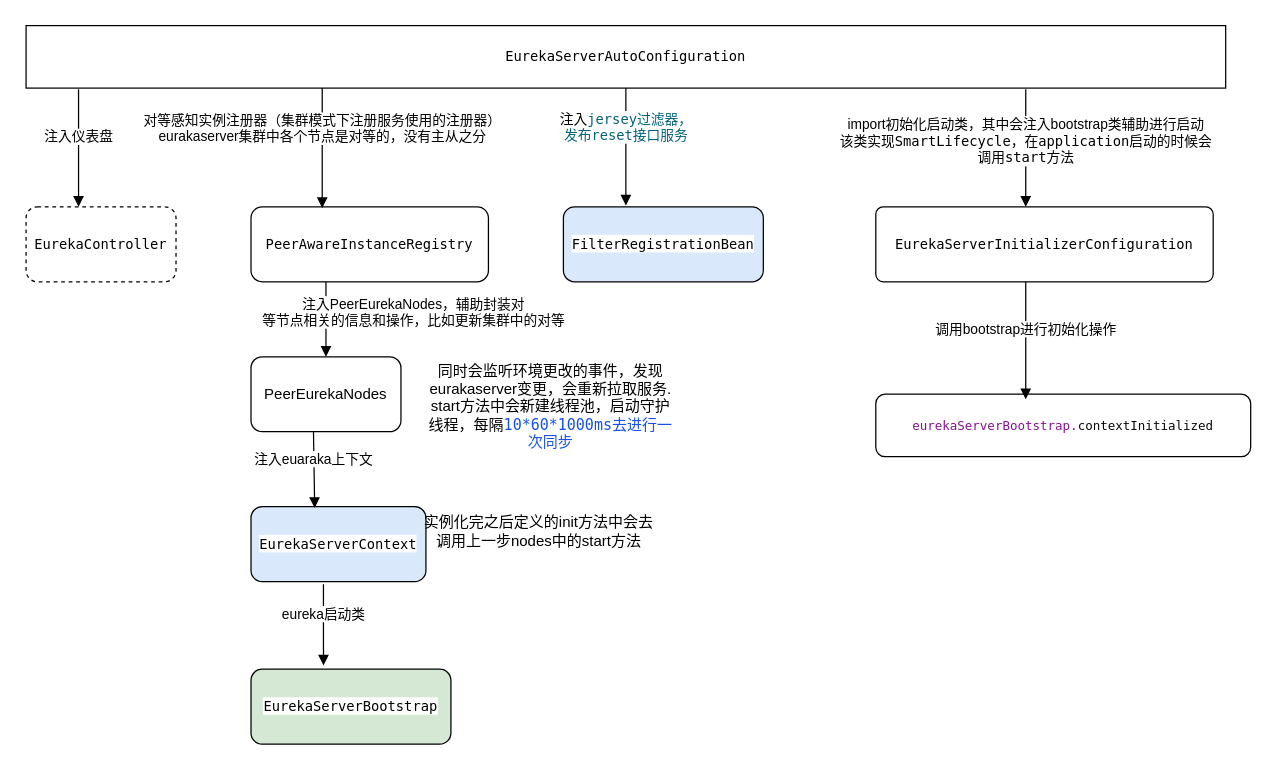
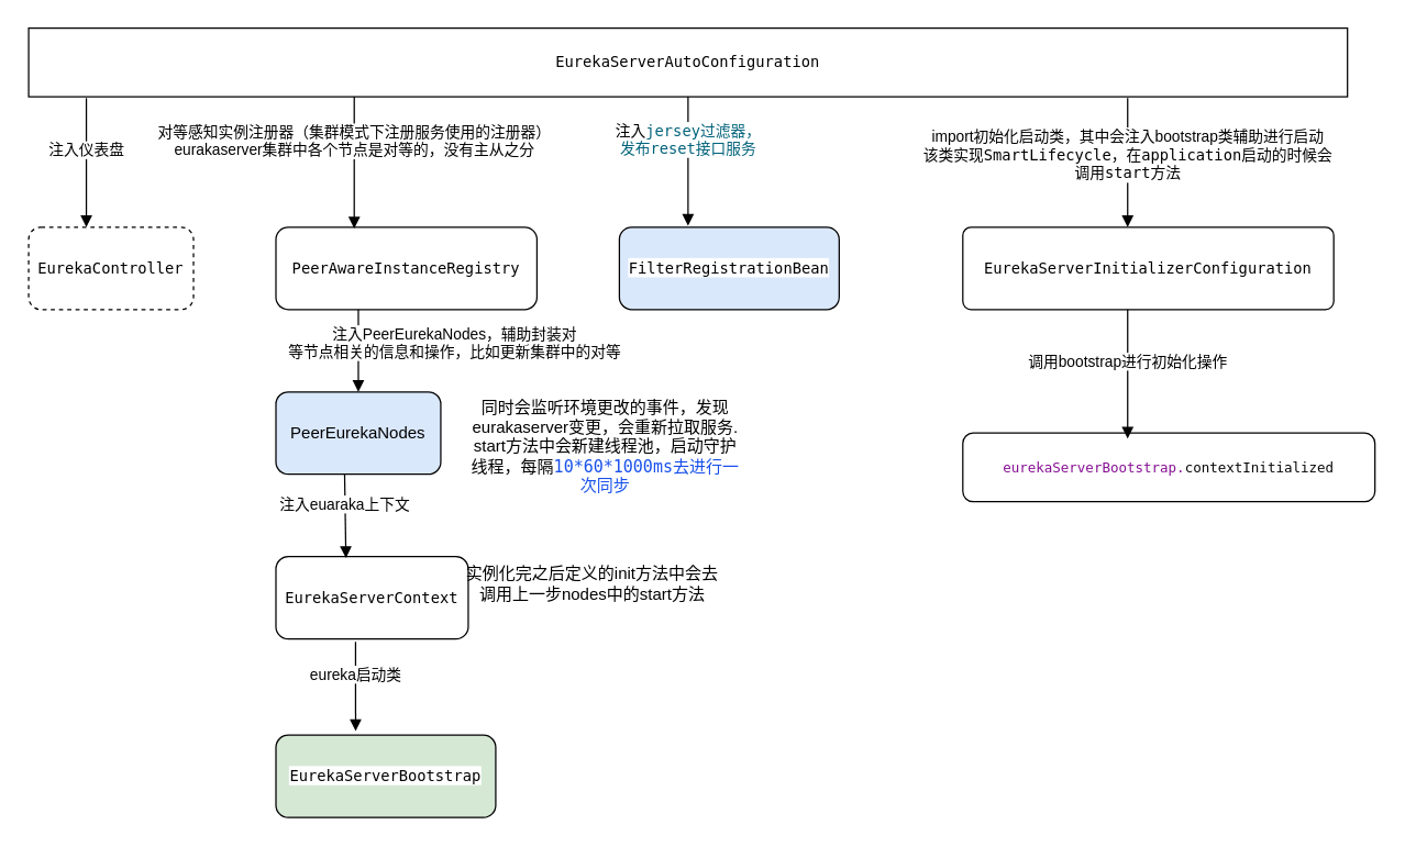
- <mxCell id="7" value="PeerEurekaNodes" style="rounded=1;whiteSpace=wrap;html=1;" vertex="1" parent="1"><mxGeometry x="200" y="285" width="120" height="60" as="geometry" /></mxCell>
+ <mxCell id="7" value="PeerEurekaNodes" style="rounded=1;whiteSpace=wrap;html=1;fillColor=#dae8fc;" vertex="1" parent="1"><mxGeometry x="200" y="285" width="120" height="60" as="geometry" /></mxCell>
- <mxCell id="10" value="&lt;pre style=&quot;color: rgb(8 , 8 , 8) ; font-family: &amp;#34;jetbrains mono&amp;#34; , monospace&quot;&gt;&lt;span style=&quot;color: rgb(0 , 0 , 0) ; background-color: rgb(255 , 255 , 255)&quot;&gt;&lt;font style=&quot;font-size: 11px&quot;&gt;EurekaServerContext&lt;/font&gt;&lt;/span&gt;&lt;/pre&gt;" style="rounded=1;whiteSpace=wrap;html=1;fillColor=#dae8fc;" vertex="1" parent="1"><mxGeometry x="200" y="405" width="140" height="60" as="geometry" /></mxCell>
+ <mxCell id="10" value="&lt;pre style=&quot;color: rgb(8 , 8 , 8) ; font-family: &amp;#34;jetbrains mono&amp;#34; , monospace&quot;&gt;&lt;span style=&quot;color: rgb(0 , 0 , 0) ; background-color: rgb(255 , 255 , 255)&quot;&gt;&lt;font style=&quot;font-size: 11px&quot;&gt;EurekaServerContext&lt;/font&gt;&lt;/span&gt;&lt;/pre&gt;" style="rounded=1;whiteSpace=wrap;html=1;" vertex="1" parent="1"><mxGeometry x="200" y="405" width="140" height="60" as="geometry" /></mxCell>
